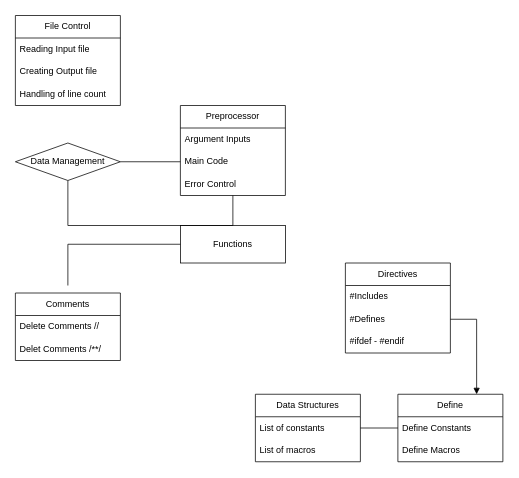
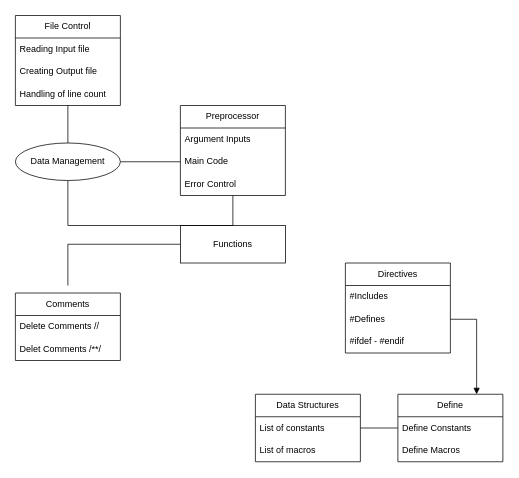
+ <mxCell id="29" style="edgeStyle=orthogonalEdgeStyle;rounded=0;orthogonalLoop=1;jettySize=auto;html=1;exitX=0.5;exitY=0;exitDx=0;exitDy=0;entryX=0.5;entryY=1;entryDx=0;entryDy=0;endArrow=none;endFill=0;" edge="1" parent="1" source="31" target="12"><mxGeometry relative="1" as="geometry" /></mxCell>
- <mxCell id="31" value="Data Management" style="rhombus;whiteSpace=wrap;html=1;" vertex="1" parent="1"><mxGeometry x="20" y="190" width="140" height="50" as="geometry" /></mxCell>
+ <mxCell id="31" value="Data Management" style="ellipse;whiteSpace=wrap;html=1;" vertex="1" parent="1"><mxGeometry x="20" y="190" width="140" height="50" as="geometry" /></mxCell>
